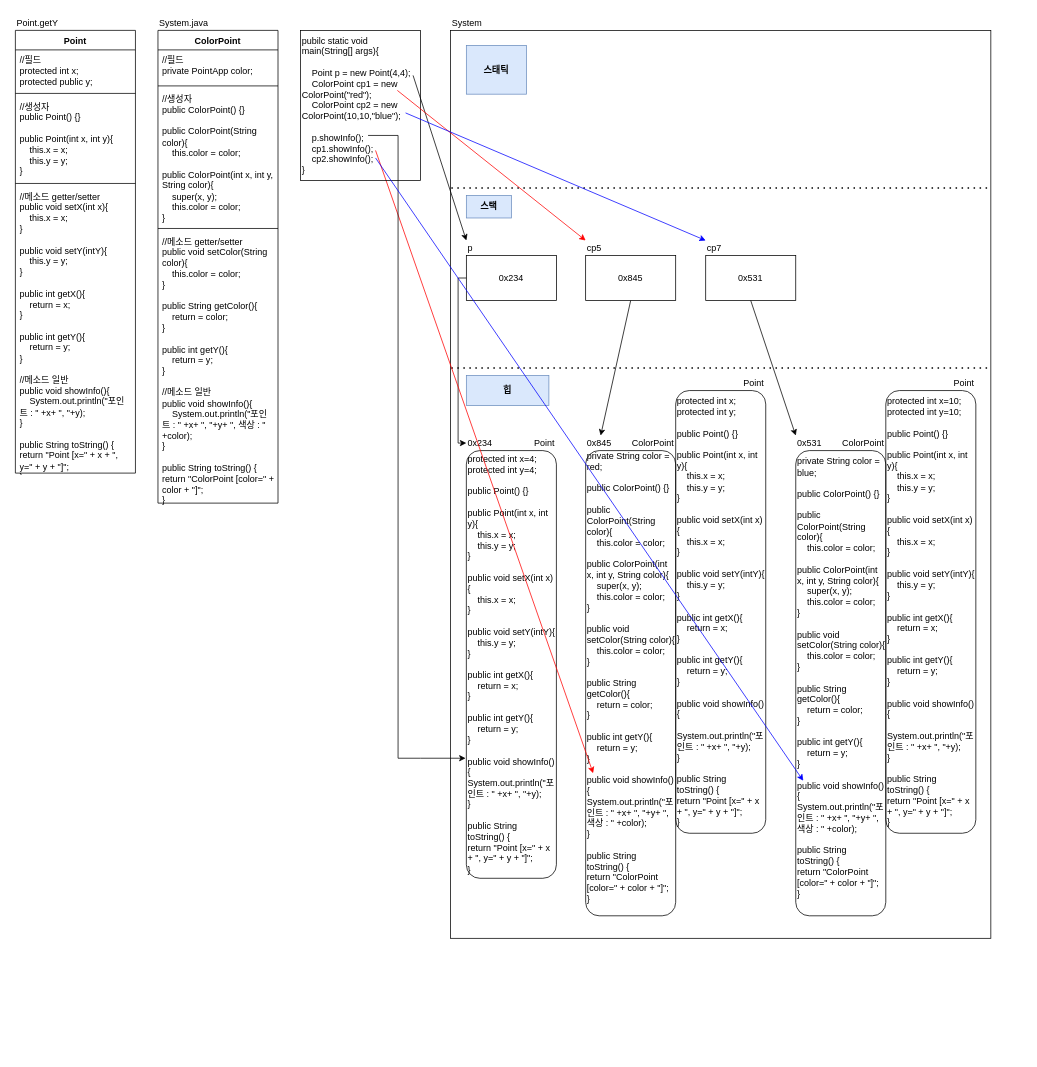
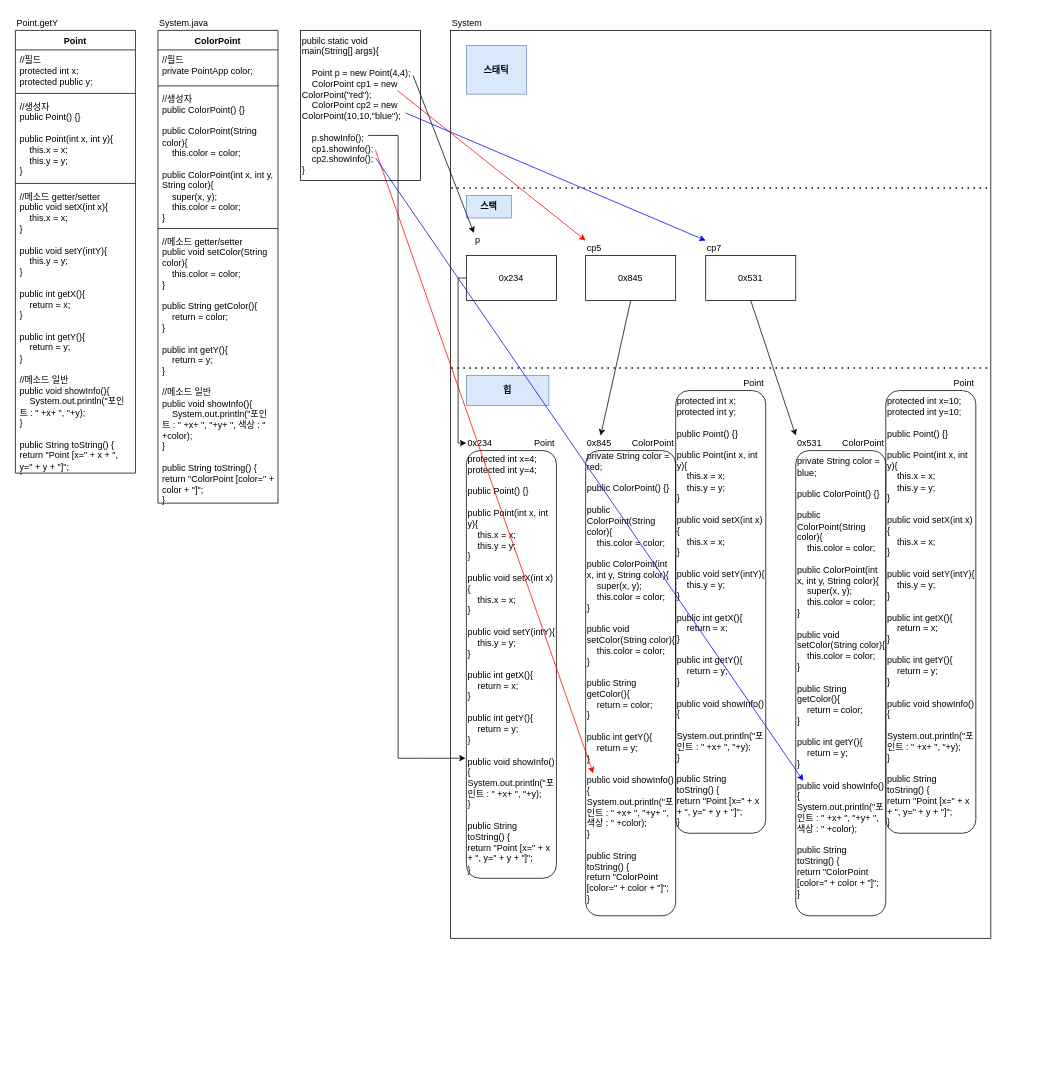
- <mxCell id="28" value="p" style="text;html=1;strokeColor=none;fillColor=none;align=left;verticalAlign=middle;whiteSpace=wrap;rounded=0;labelBackgroundColor=none;" vertex="1" parent="19"><mxGeometry x="21" y="280" width="40" height="20" as="geometry" /></mxCell>
+ <mxCell id="28" value="p" style="text;html=1;strokeColor=none;fillColor=none;align=left;verticalAlign=middle;whiteSpace=wrap;rounded=0;labelBackgroundColor=none;" vertex="1" parent="19"><mxGeometry x="31" y="270" width="40" height="20" as="geometry" /></mxCell>
